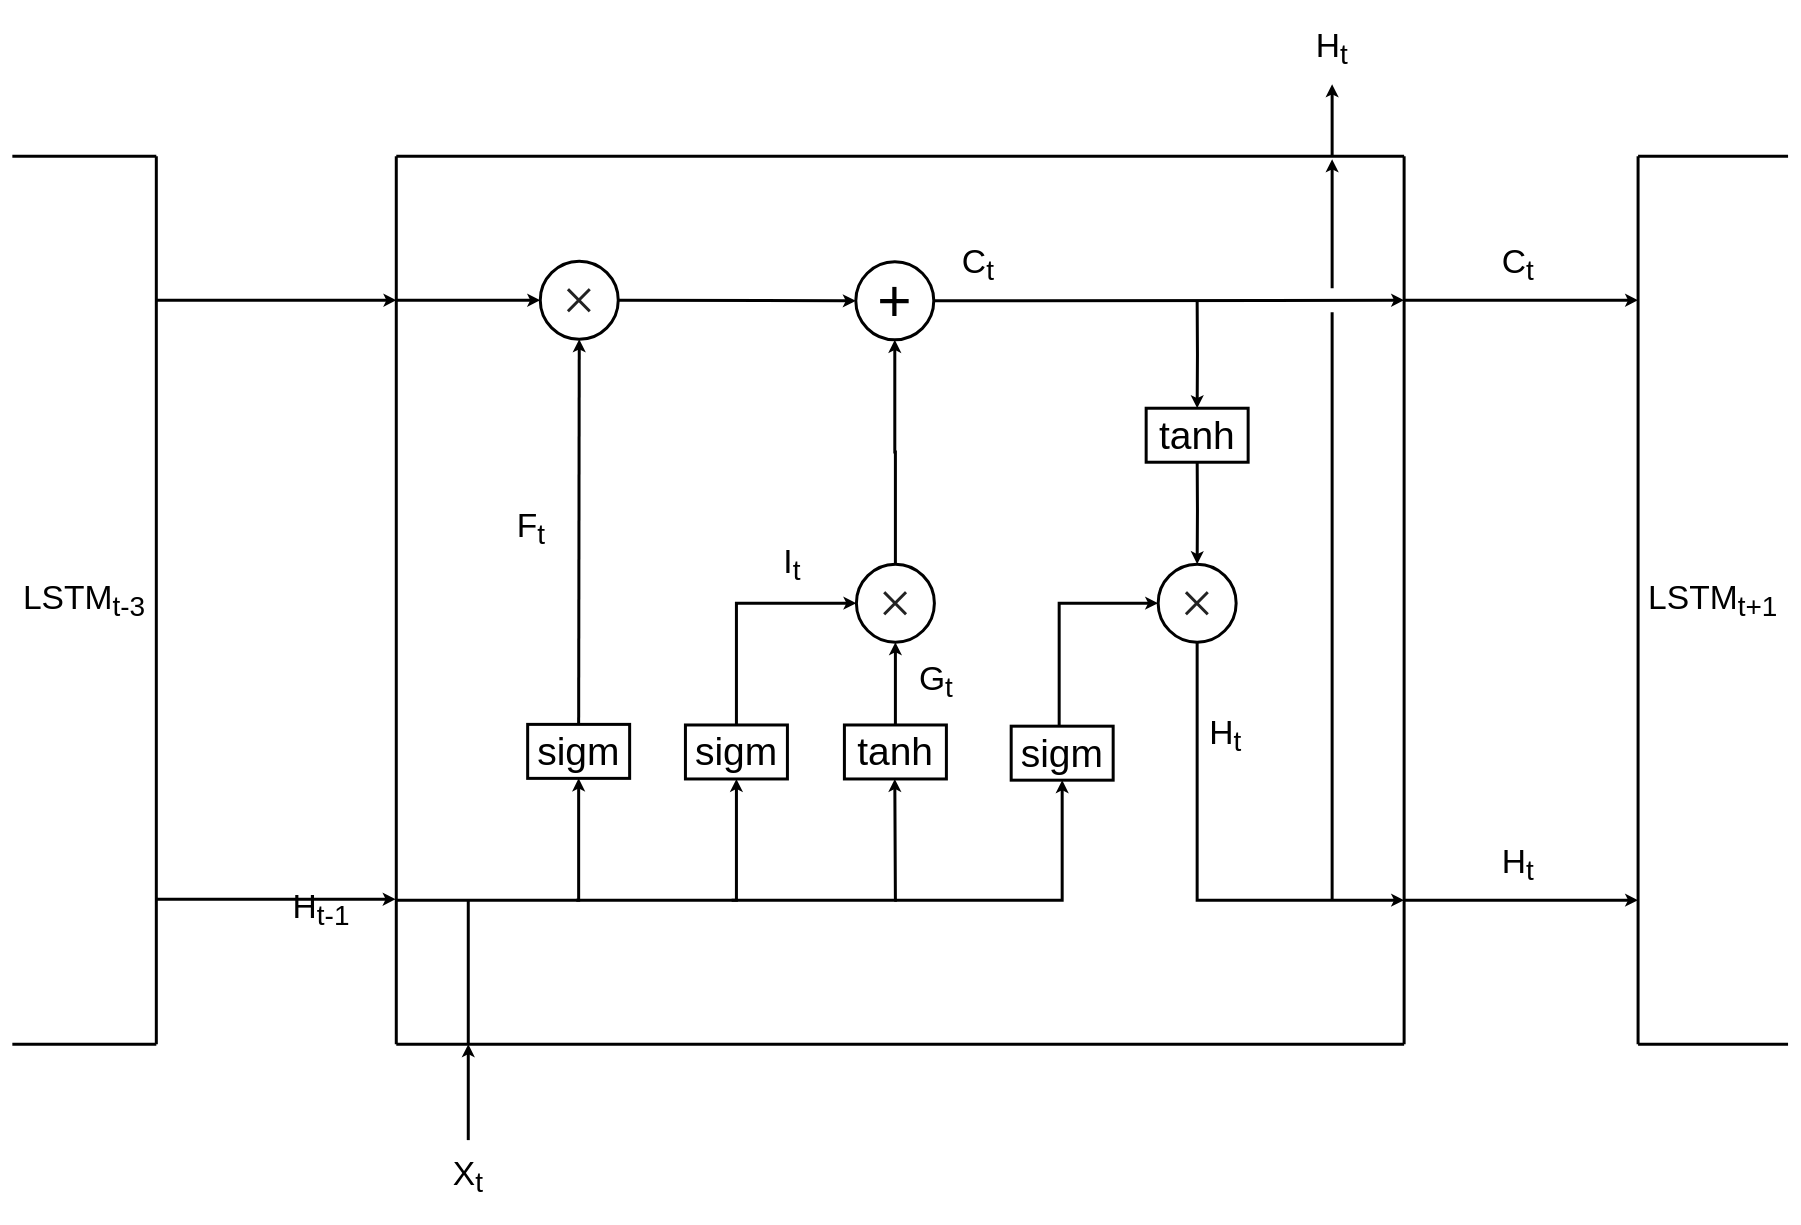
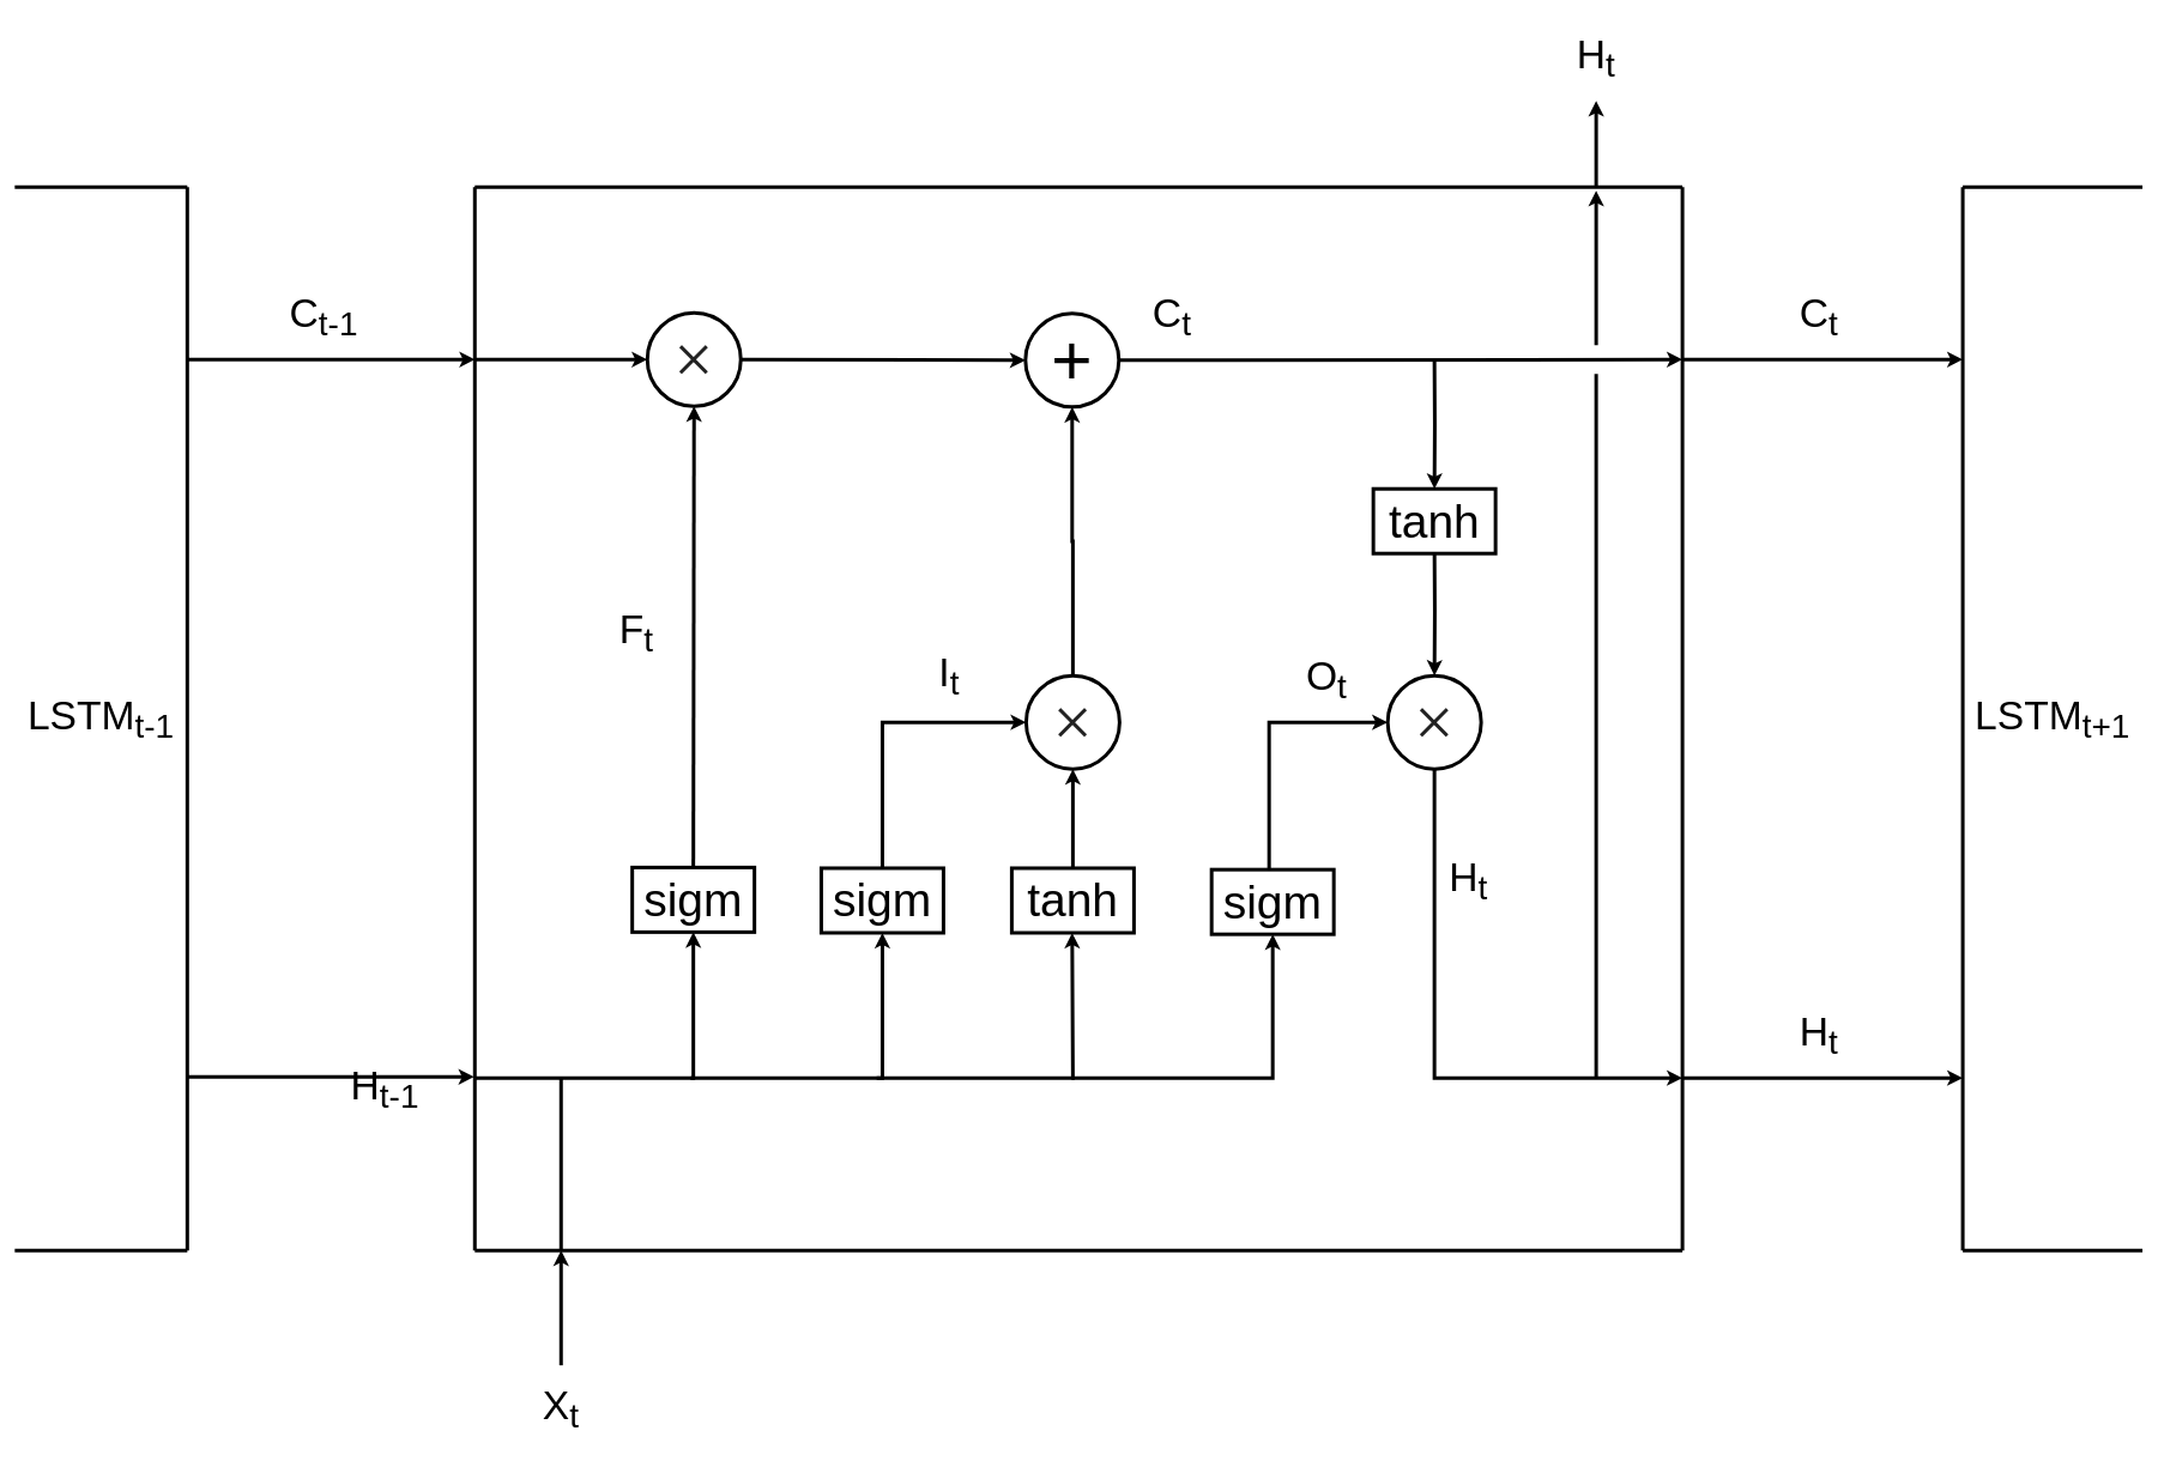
+ <mxCell id="19" value="&lt;font style=&quot;font-size: 56px;&quot;&gt;C&lt;sub&gt;t-1&lt;/sub&gt;&lt;/font&gt;" style="text;html=1;align=center;verticalAlign=middle;whiteSpace=wrap;rounded=0;strokeWidth=5;" vertex="1" parent="1"><mxGeometry x="330" y="380" width="240" height="120" as="geometry" /></mxCell>
+ <mxCell id="52" value="&lt;font style=&quot;&quot;&gt;&lt;sub style=&quot;&quot;&gt;&lt;span style=&quot;font-size: 56px;&quot;&gt;O&lt;sub&gt;t&lt;/sub&gt;&lt;/span&gt;&lt;/sub&gt;&lt;/font&gt;" style="text;html=1;align=center;verticalAlign=middle;whiteSpace=wrap;rounded=0;strokeWidth=5;" vertex="1" parent="1"><mxGeometry x="1790" y="885" width="110" height="120" as="geometry" /></mxCell>
- <mxCell id="4" value="&lt;font style=&quot;font-size: 56px;&quot;&gt;LSTM&lt;sub&gt;t-3&lt;/sub&gt;&lt;/font&gt;" style="text;html=1;align=center;verticalAlign=middle;whiteSpace=wrap;rounded=0;strokeWidth=5;" vertex="1" parent="1"><mxGeometry x="20" y="260" width="240" height="1480" as="geometry" /></mxCell>
+ <mxCell id="4" value="&lt;font style=&quot;font-size: 56px;&quot;&gt;LSTM&lt;sub&gt;t-1&lt;/sub&gt;&lt;/font&gt;" style="text;html=1;align=center;verticalAlign=middle;whiteSpace=wrap;rounded=0;strokeWidth=5;" vertex="1" parent="1"><mxGeometry x="20" y="260" width="240" height="1480" as="geometry" /></mxCell>
- <mxCell id="22" value="&lt;font style=&quot;font-size: 56px;&quot;&gt;G&lt;sub&gt;t&lt;/sub&gt;&lt;/font&gt;" style="text;html=1;align=center;verticalAlign=middle;whiteSpace=wrap;rounded=0;strokeWidth=5;" vertex="1" parent="1"><mxGeometry x="1505" y="1075" width="110" height="120" as="geometry" /></mxCell>
